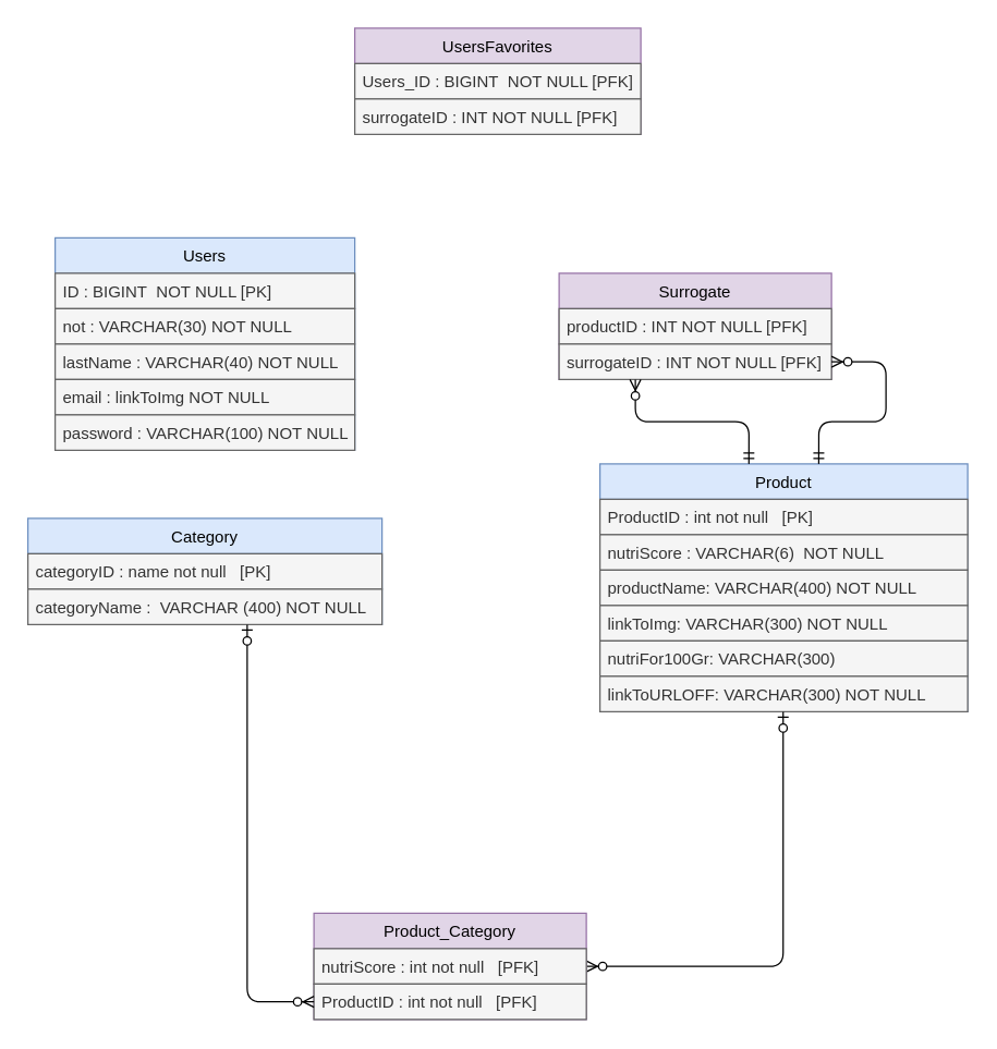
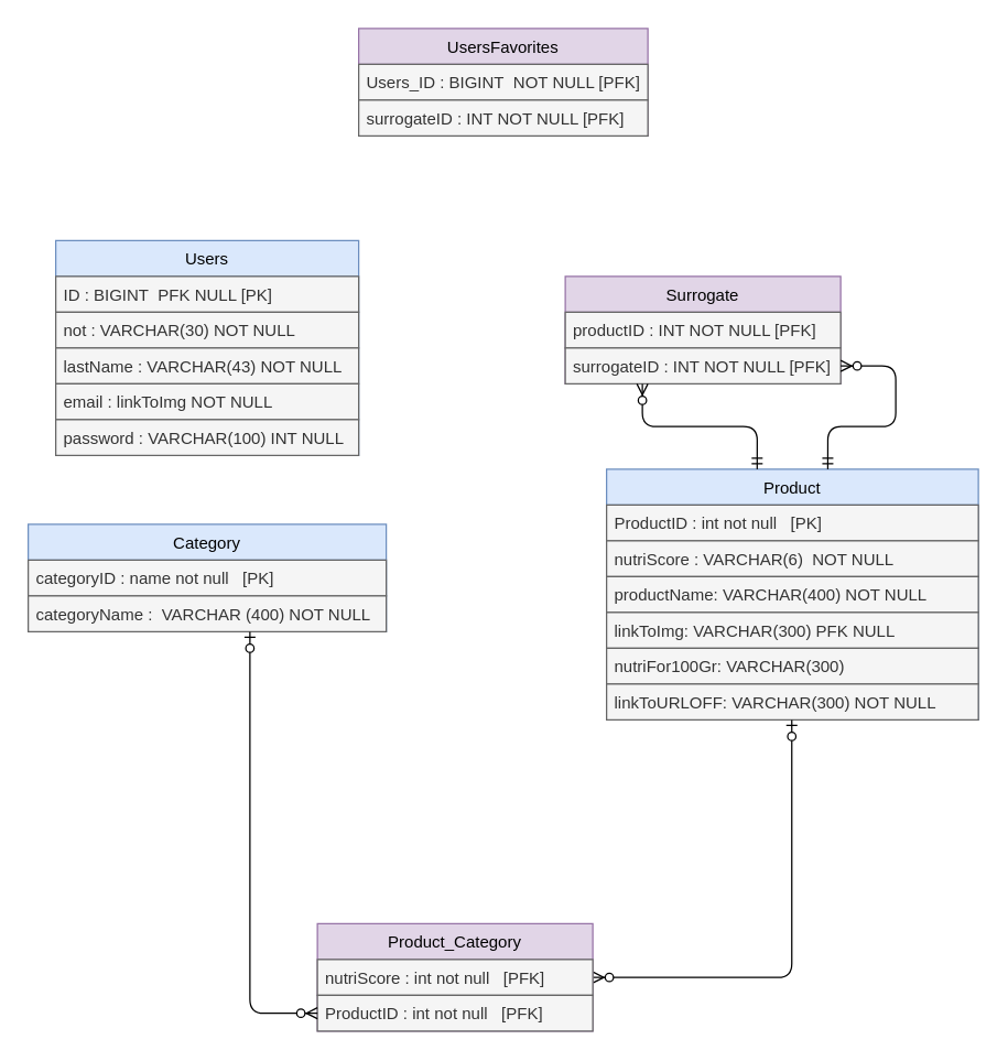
- <mxCell id="23" value="ID : BIGINT  NOT NULL [PK]" style="text;strokeColor=#666666;fillColor=#f5f5f5;align=left;verticalAlign=top;spacingLeft=4;spacingRight=4;overflow=hidden;rotatable=0;points=[[0,0.5],[1,0.5]];portConstraint=eastwest;fontColor=#333333;" parent="22" vertex="1"><mxGeometry y="26" width="220" height="26" as="geometry" /></mxCell>
+ <mxCell id="23" value="ID : BIGINT  PFK NULL [PK]" style="text;strokeColor=#666666;fillColor=#f5f5f5;align=left;verticalAlign=top;spacingLeft=4;spacingRight=4;overflow=hidden;rotatable=0;points=[[0,0.5],[1,0.5]];portConstraint=eastwest;fontColor=#333333;" parent="22" vertex="1"><mxGeometry y="26" width="220" height="26" as="geometry" /></mxCell>
- <mxCell id="25" value="lastName : VARCHAR(40) NOT NULL" style="text;strokeColor=#666666;fillColor=#f5f5f5;align=left;verticalAlign=top;spacingLeft=4;spacingRight=4;overflow=hidden;rotatable=0;points=[[0,0.5],[1,0.5]];portConstraint=eastwest;fontColor=#333333;" parent="22" vertex="1"><mxGeometry y="78" width="220" height="26" as="geometry" /></mxCell>
+ <mxCell id="25" value="lastName : VARCHAR(43) NOT NULL" style="text;strokeColor=#666666;fillColor=#f5f5f5;align=left;verticalAlign=top;spacingLeft=4;spacingRight=4;overflow=hidden;rotatable=0;points=[[0,0.5],[1,0.5]];portConstraint=eastwest;fontColor=#333333;" parent="22" vertex="1"><mxGeometry y="78" width="220" height="26" as="geometry" /></mxCell>
- <mxCell id="27" value="password : VARCHAR(100) NOT NULL" style="text;strokeColor=#666666;fillColor=#f5f5f5;align=left;verticalAlign=top;spacingLeft=4;spacingRight=4;overflow=hidden;rotatable=0;points=[[0,0.5],[1,0.5]];portConstraint=eastwest;fontColor=#333333;" parent="22" vertex="1"><mxGeometry y="130" width="220" height="26" as="geometry" /></mxCell>
+ <mxCell id="27" value="password : VARCHAR(100) INT NULL" style="text;strokeColor=#666666;fillColor=#f5f5f5;align=left;verticalAlign=top;spacingLeft=4;spacingRight=4;overflow=hidden;rotatable=0;points=[[0,0.5],[1,0.5]];portConstraint=eastwest;fontColor=#333333;" parent="22" vertex="1"><mxGeometry y="130" width="220" height="26" as="geometry" /></mxCell>
- <mxCell id="9" value="linkToImg: VARCHAR(300) NOT NULL" style="text;strokeColor=#666666;fillColor=#f5f5f5;align=left;verticalAlign=top;spacingLeft=4;spacingRight=4;overflow=hidden;rotatable=0;points=[[0,0.5],[1,0.5]];portConstraint=eastwest;fontColor=#333333;" vertex="1" parent="5"><mxGeometry y="104" width="270" height="26" as="geometry" /></mxCell>
+ <mxCell id="9" value="linkToImg: VARCHAR(300) PFK NULL" style="text;strokeColor=#666666;fillColor=#f5f5f5;align=left;verticalAlign=top;spacingLeft=4;spacingRight=4;overflow=hidden;rotatable=0;points=[[0,0.5],[1,0.5]];portConstraint=eastwest;fontColor=#333333;" vertex="1" parent="5"><mxGeometry y="104" width="270" height="26" as="geometry" /></mxCell>
